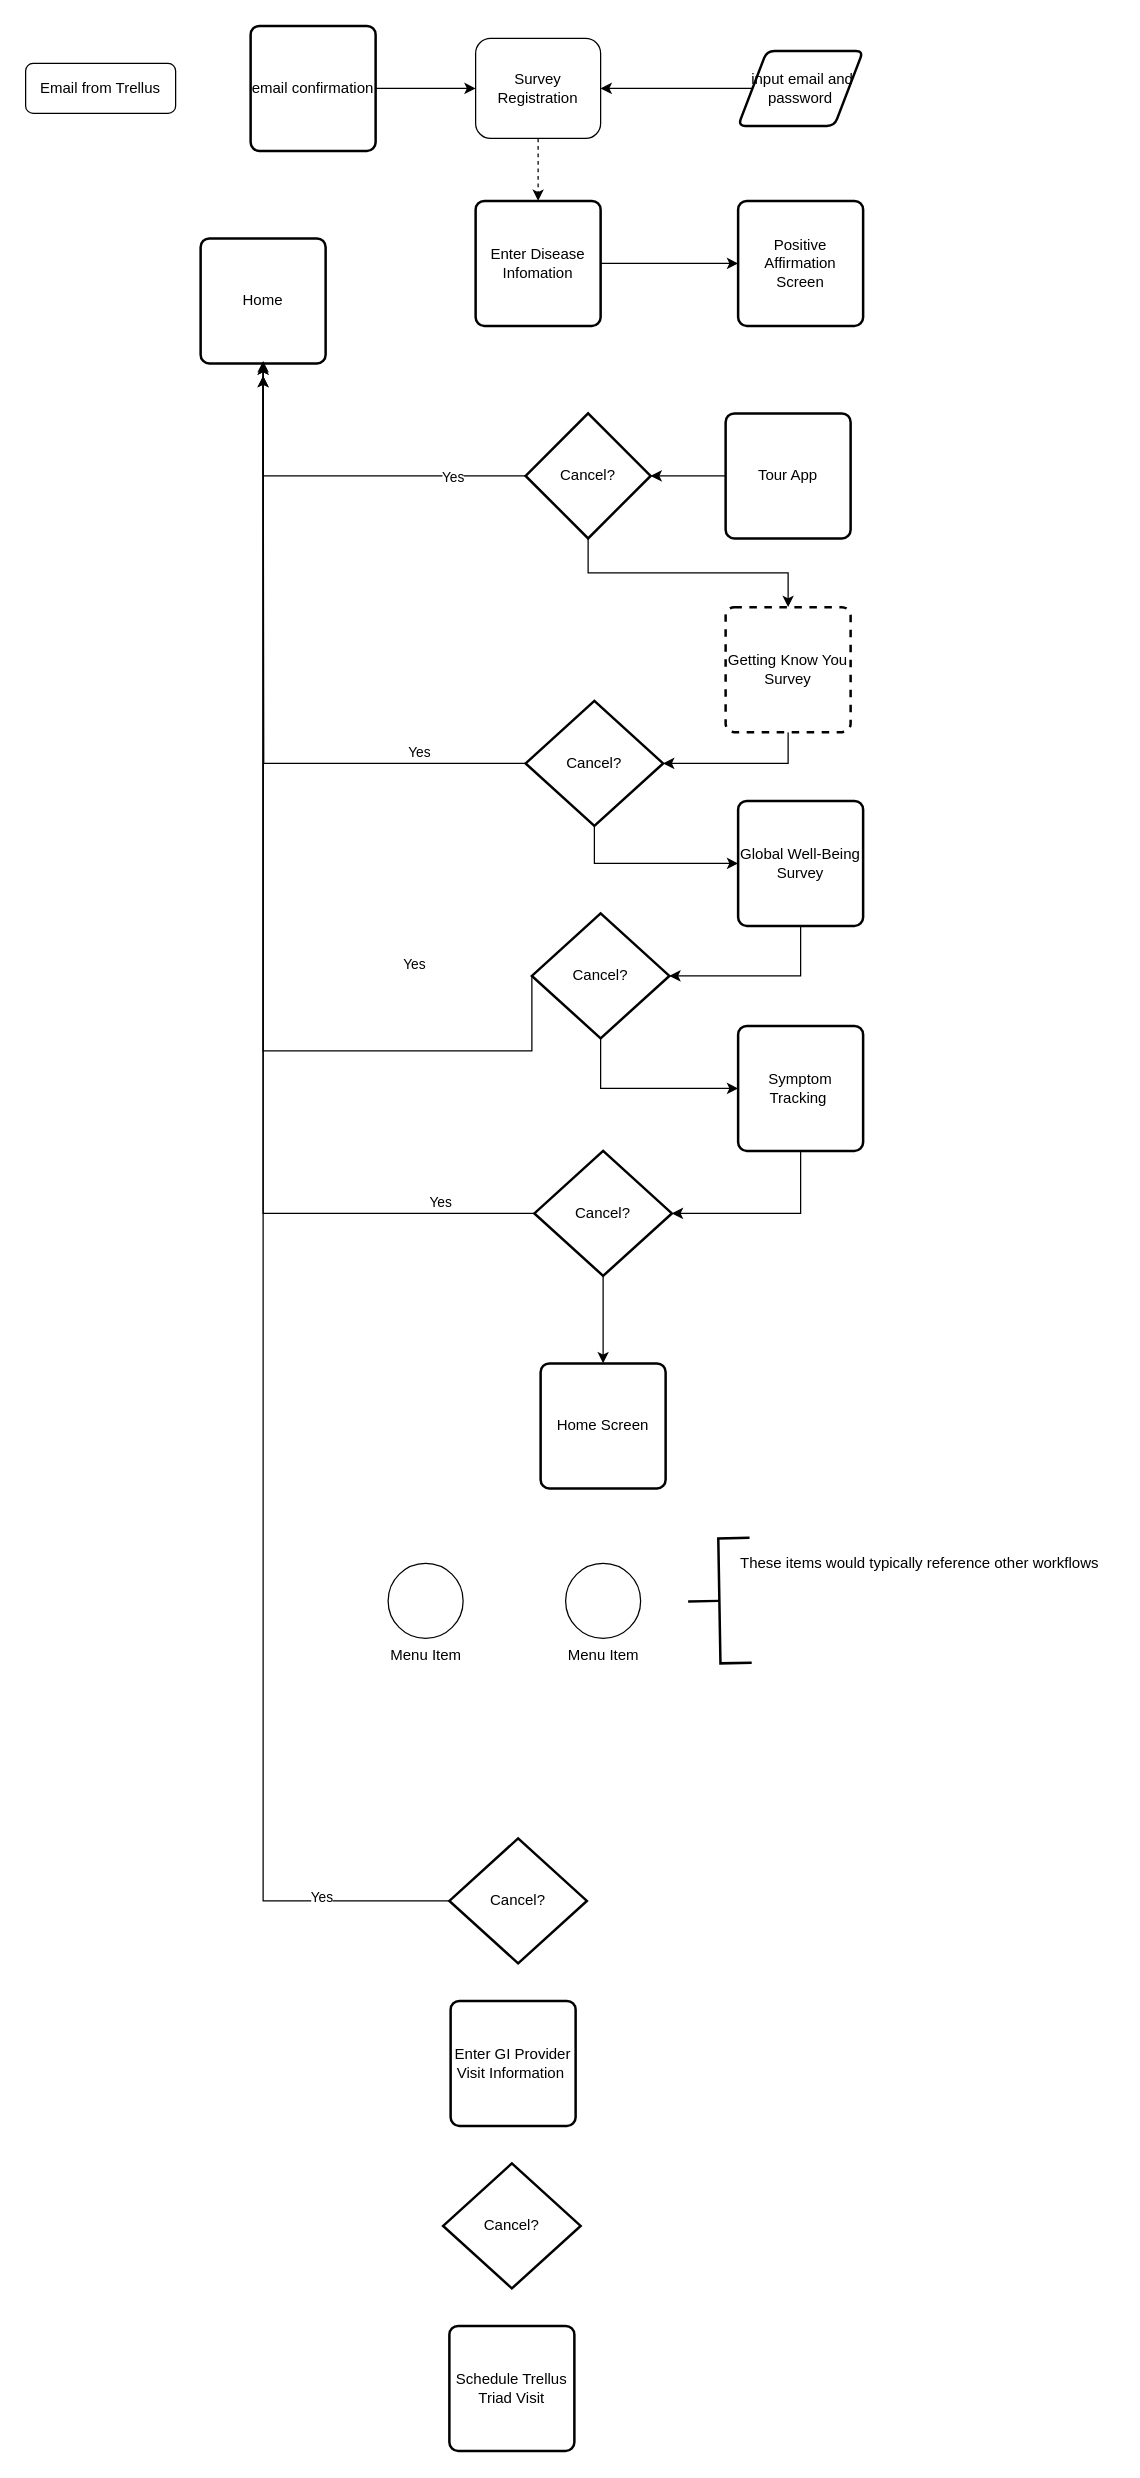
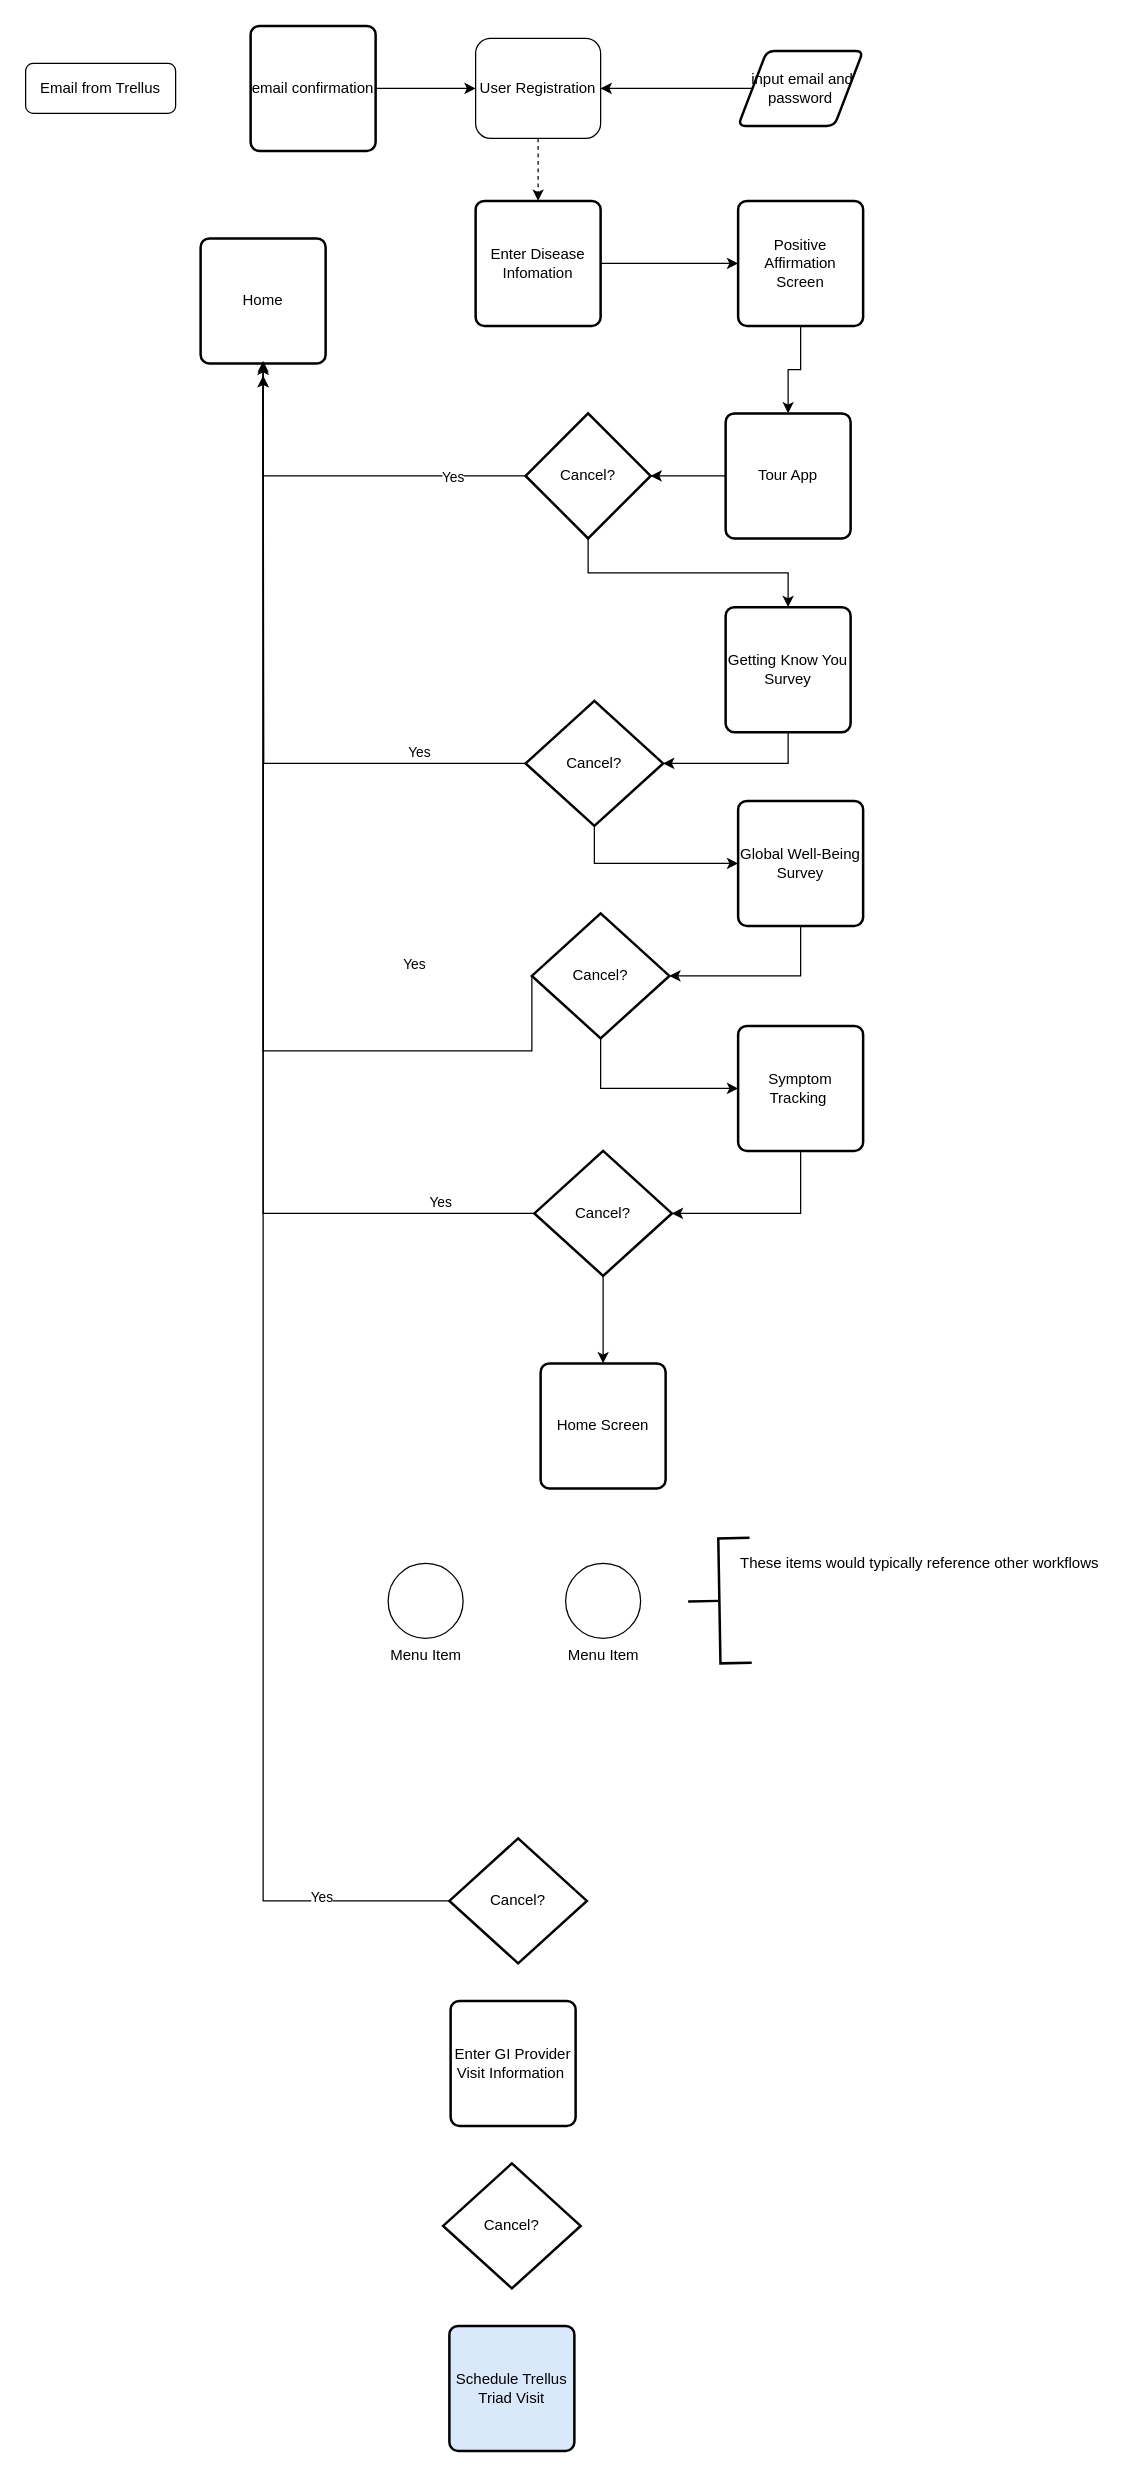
- <mxCell id="6" value="Survey Registration" style="rounded=1;whiteSpace=wrap;html=1;fontSize=12;glass=0;strokeWidth=1;shadow=0;" parent="1" vertex="1"><mxGeometry x="380" y="30" width="100" height="80" as="geometry" /></mxCell>
+ <mxCell id="6" value="User Registration" style="rounded=1;whiteSpace=wrap;html=1;fontSize=12;glass=0;strokeWidth=1;shadow=0;" parent="1" vertex="1"><mxGeometry x="380" y="30" width="100" height="80" as="geometry" /></mxCell>
+ <mxCell id="19" style="edgeStyle=orthogonalEdgeStyle;rounded=0;orthogonalLoop=1;jettySize=auto;html=1;entryX=0.5;entryY=0;entryDx=0;entryDy=0;entryPerimeter=0;" parent="1" source="16" target="18" edge="1"><mxGeometry relative="1" as="geometry"><mxPoint x="430" y="510" as="targetPoint" /><mxPoint x="430" y="330" as="sourcePoint" /></mxGeometry></mxCell>
- <mxCell id="21" value="Getting Know You Survey" style="rounded=1;whiteSpace=wrap;html=1;absoluteArcSize=1;arcSize=14;strokeWidth=2;dashed=1;" parent="1" vertex="1"><mxGeometry x="580" y="485" width="100" height="100" as="geometry" /></mxCell>
+ <mxCell id="21" value="Getting Know You Survey" style="rounded=1;whiteSpace=wrap;html=1;absoluteArcSize=1;arcSize=14;strokeWidth=2;" parent="1" vertex="1"><mxGeometry x="580" y="485" width="100" height="100" as="geometry" /></mxCell>
- <mxCell id="44" value="Schedule Trellus Triad Visit" style="rounded=1;whiteSpace=wrap;html=1;absoluteArcSize=1;arcSize=14;strokeWidth=2;" parent="1" vertex="1"><mxGeometry x="359" y="1860" width="100" height="100" as="geometry" /></mxCell>
+ <mxCell id="44" value="Schedule Trellus Triad Visit" style="rounded=1;whiteSpace=wrap;html=1;absoluteArcSize=1;arcSize=14;strokeWidth=2;fillColor=#dae8fc;" parent="1" vertex="1"><mxGeometry x="359" y="1860" width="100" height="100" as="geometry" /></mxCell>
